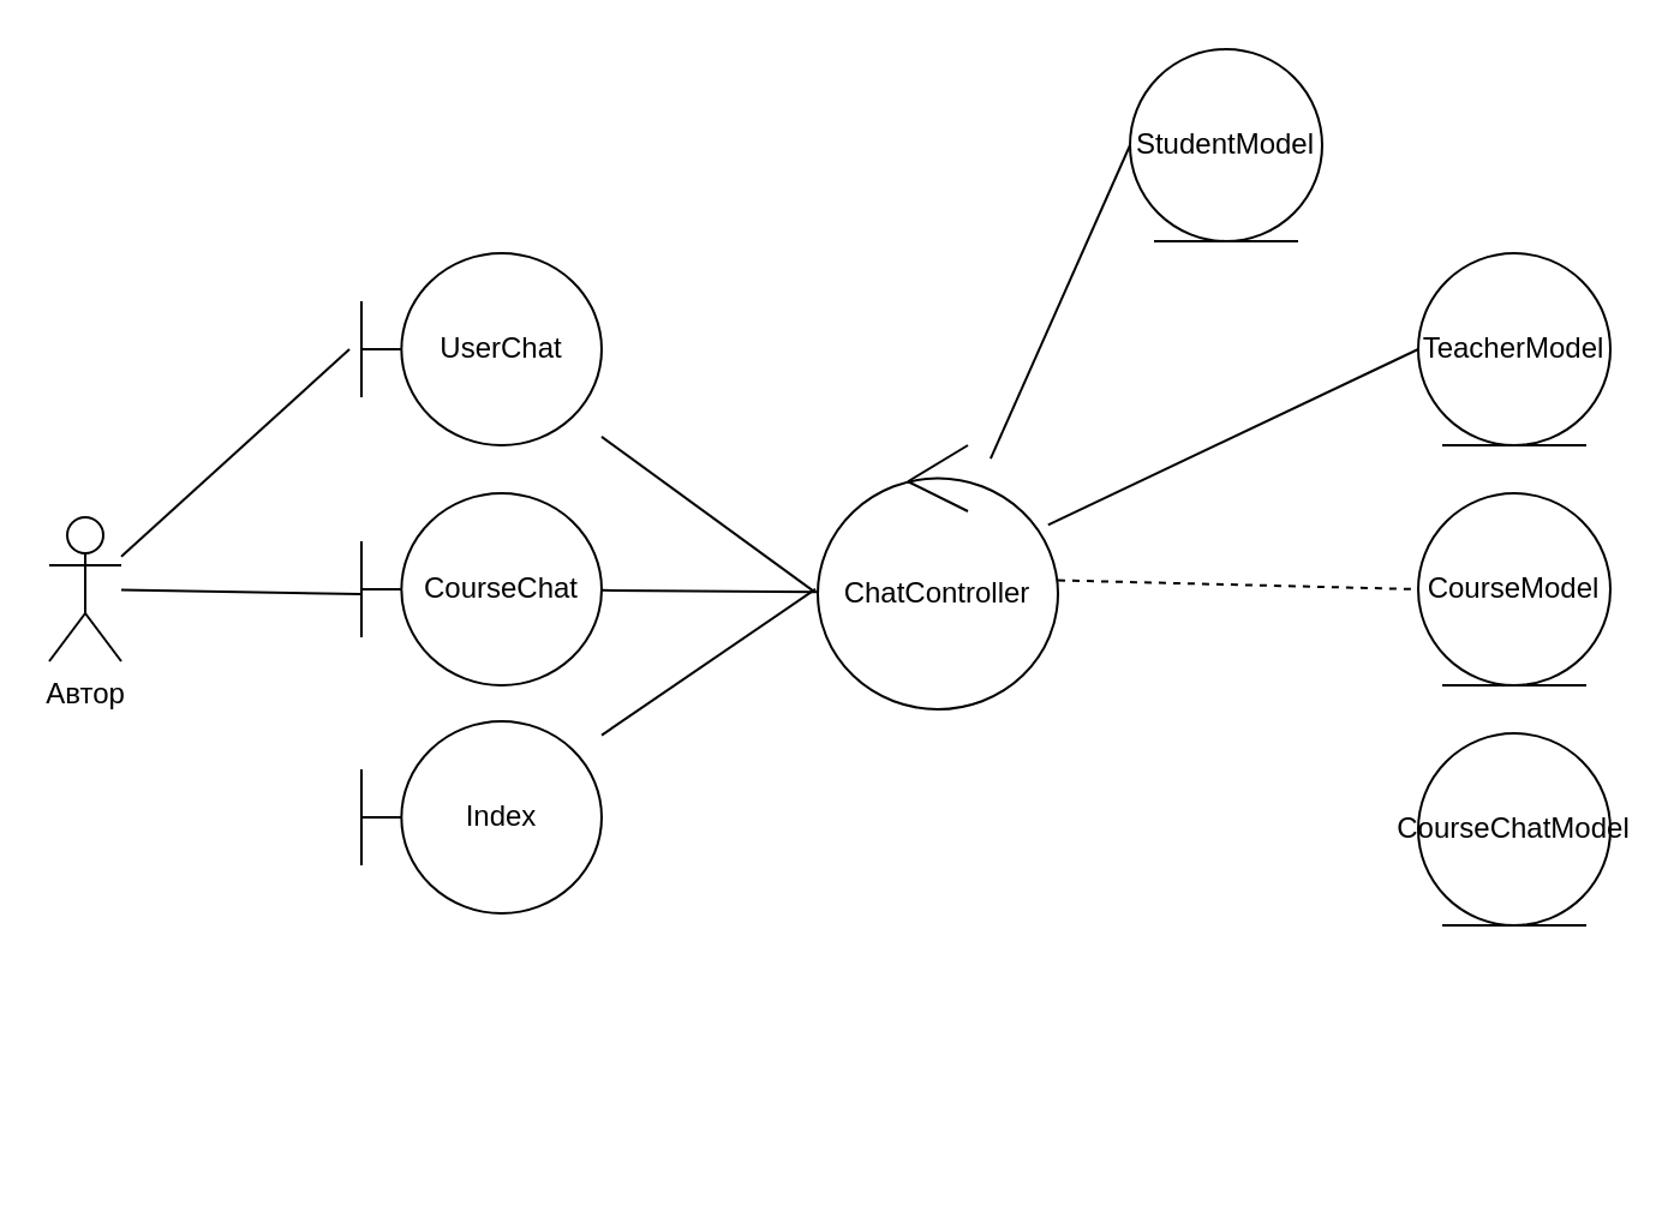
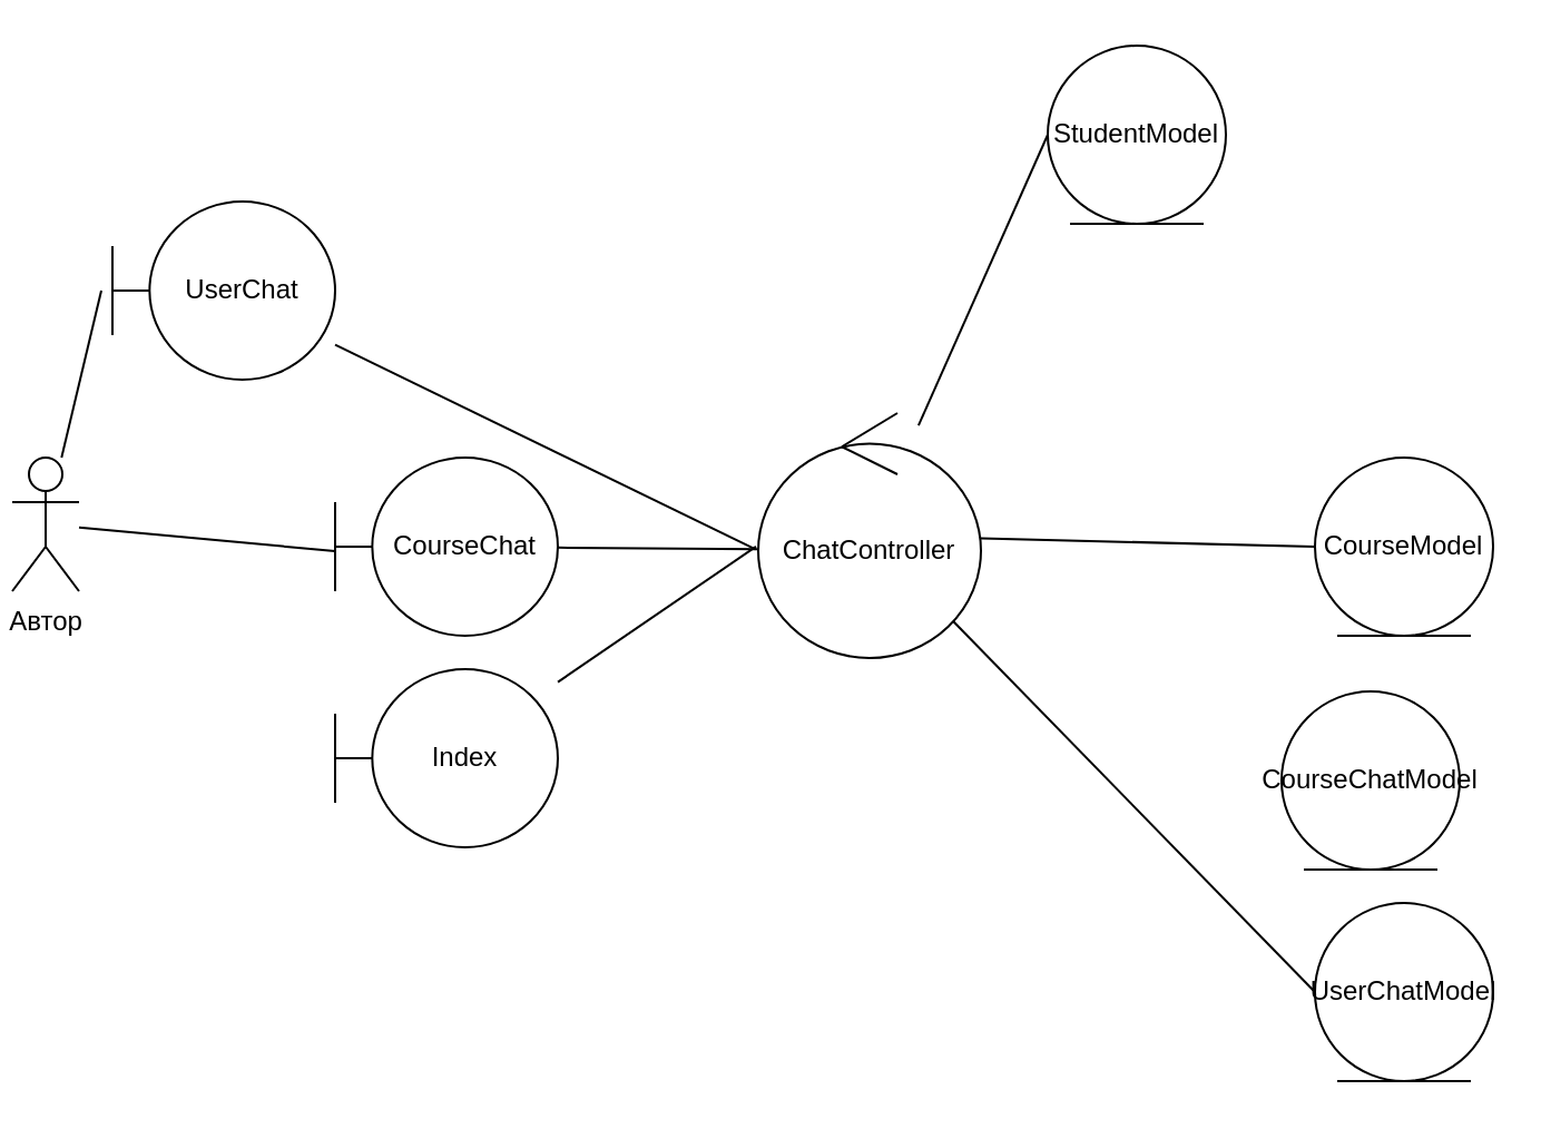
- <mxCell id="4" value="UserChat" style="shape=umlBoundary;whiteSpace=wrap;html=1;" vertex="1" parent="1"><mxGeometry x="150" y="105" width="100" height="80" as="geometry" /></mxCell>
+ <mxCell id="4" value="UserChat" style="shape=umlBoundary;whiteSpace=wrap;html=1;" vertex="1" parent="1"><mxGeometry x="50" y="90" width="100" height="80" as="geometry" /></mxCell>
- <mxCell id="15" value="TeacherModel" style="ellipse;shape=umlEntity;whiteSpace=wrap;html=1;" vertex="1" parent="1"><mxGeometry x="590" y="105" width="80" height="80" as="geometry" /></mxCell>
- <mxCell id="6" style="rounded=0;orthogonalLoop=1;jettySize=auto;html=1;entryX=0;entryY=0.5;entryDx=0;entryDy=0;endArrow=none;endFill=0;" edge="1" parent="1" source="9" target="15"><mxGeometry relative="1" as="geometry" /></mxCell>
- <mxCell id="7" style="rounded=0;orthogonalLoop=1;jettySize=auto;html=1;entryX=0;entryY=0.5;entryDx=0;entryDy=0;endArrow=none;endFill=0;dashed=1;" edge="1" parent="1" source="9" target="3"><mxGeometry relative="1" as="geometry" /></mxCell>
+ <mxCell id="7" style="rounded=0;orthogonalLoop=1;jettySize=auto;html=1;entryX=0;entryY=0.5;entryDx=0;entryDy=0;endArrow=none;endFill=0;" edge="1" parent="1" source="9" target="3"><mxGeometry relative="1" as="geometry" /></mxCell>
- <mxCell id="2" value="Автор" style="shape=umlActor;verticalLabelPosition=bottom;verticalAlign=top;html=1;" vertex="1" parent="1"><mxGeometry x="20" y="215" width="30" height="60" as="geometry" /></mxCell>
+ <mxCell id="2" value="Автор" style="shape=umlActor;verticalLabelPosition=bottom;verticalAlign=top;html=1;" vertex="1" parent="1"><mxGeometry x="5" y="205" width="30" height="60" as="geometry" /></mxCell>
- <mxCell id="13" value="CourseChatModel" style="ellipse;shape=umlEntity;whiteSpace=wrap;html=1;" vertex="1" parent="1"><mxGeometry x="590" y="305" width="80" height="80" as="geometry" /></mxCell>
+ <mxCell id="13" value="CourseChatModel" style="ellipse;shape=umlEntity;whiteSpace=wrap;html=1;" vertex="1" parent="1"><mxGeometry x="575" y="310" width="80" height="80" as="geometry" /></mxCell>
+ <mxCell id="8" style="rounded=0;orthogonalLoop=1;jettySize=auto;html=1;entryX=0;entryY=0.5;entryDx=0;entryDy=0;endArrow=none;endFill=0;" edge="1" parent="1" source="9" target="14"><mxGeometry relative="1" as="geometry" /></mxCell>
+ <mxCell id="14" value="UserChatModel" style="ellipse;shape=umlEntity;whiteSpace=wrap;html=1;" vertex="1" parent="1"><mxGeometry x="590" y="405" width="80" height="80" as="geometry" /></mxCell>
